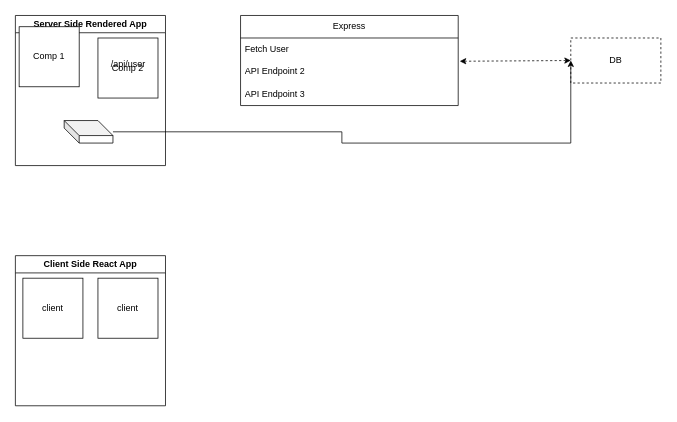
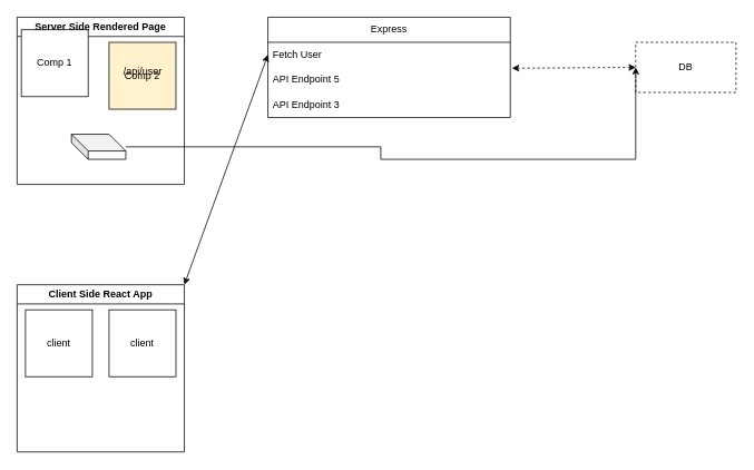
- <mxCell id="2" value="Server Side Rendered App" style="swimlane;whiteSpace=wrap;html=1;" vertex="1" parent="1"><mxGeometry x="20" y="20" width="200" height="200" as="geometry" /></mxCell>
+ <mxCell id="2" value="Server Side Rendered Page" style="swimlane;whiteSpace=wrap;html=1;" vertex="1" parent="1"><mxGeometry x="20" y="20" width="200" height="200" as="geometry" /></mxCell>
- <mxCell id="4" value="Comp 2" style="whiteSpace=wrap;html=1;aspect=fixed;" vertex="1" parent="2"><mxGeometry x="110" y="30" width="80" height="80" as="geometry" /></mxCell>
+ <mxCell id="4" value="Comp 2" style="whiteSpace=wrap;html=1;aspect=fixed;fillColor=#fff2cc;" vertex="1" parent="2"><mxGeometry x="110" y="30" width="80" height="80" as="geometry" /></mxCell>
- <mxCell id="9" value="API Endpoint 2" style="text;strokeColor=none;fillColor=none;align=left;verticalAlign=middle;spacingLeft=4;spacingRight=4;overflow=hidden;points=[[0,0.5],[1,0.5]];portConstraint=eastwest;rotatable=0;whiteSpace=wrap;html=1;" vertex="1" parent="7"><mxGeometry y="60" width="290" height="30" as="geometry" /></mxCell>
+ <mxCell id="9" value="API Endpoint 5" style="text;strokeColor=none;fillColor=none;align=left;verticalAlign=middle;spacingLeft=4;spacingRight=4;overflow=hidden;points=[[0,0.5],[1,0.5]];portConstraint=eastwest;rotatable=0;whiteSpace=wrap;html=1;" vertex="1" parent="7"><mxGeometry y="60" width="290" height="30" as="geometry" /></mxCell>
+ <mxCell id="14" value="" style="endArrow=classic;startArrow=classic;html=1;rounded=0;exitX=1;exitY=0;exitDx=0;exitDy=0;entryX=0;entryY=0.5;entryDx=0;entryDy=0;" edge="1" parent="1" source="11" target="8"><mxGeometry width="50" height="50" relative="1" as="geometry"><mxPoint x="270" y="240" as="sourcePoint" /><mxPoint x="320" y="190" as="targetPoint" /></mxGeometry></mxCell>
